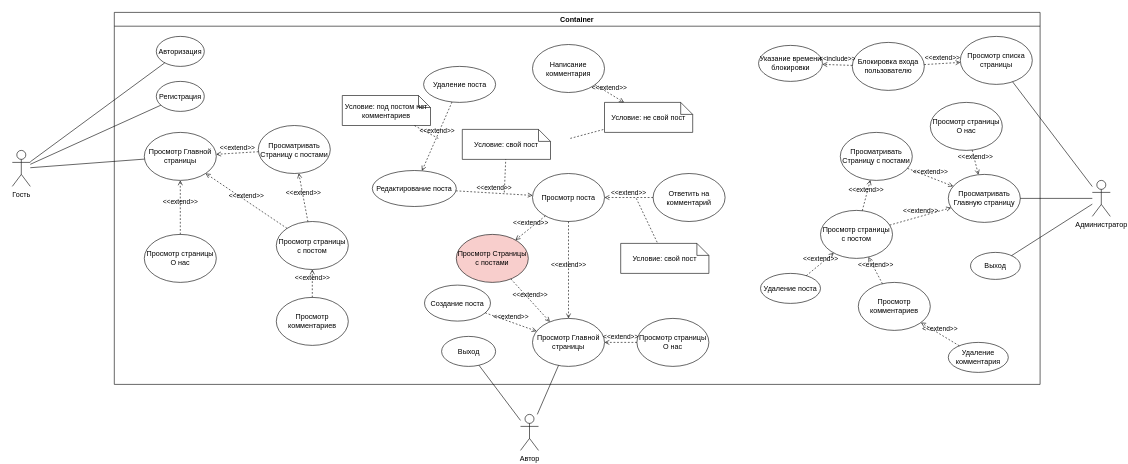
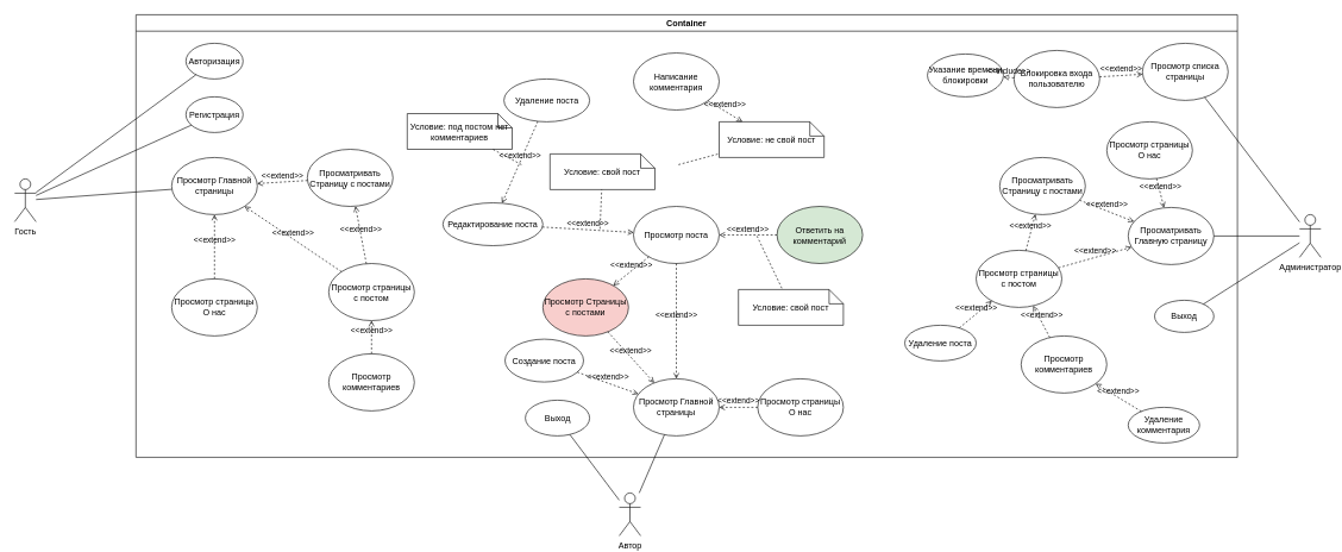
- <mxCell id="36" value="Указание времени блокировки" style="ellipse;whiteSpace=wrap;html=1;" vertex="1" parent="2"><mxGeometry x="1073.75" y="55.0" width="106.5" height="60" as="geometry" /></mxCell>
+ <mxCell id="36" value="Указание времени блокировки" style="ellipse;whiteSpace=wrap;html=1;" vertex="1" parent="2"><mxGeometry x="1108.75" y="55.0" width="106.5" height="60" as="geometry" /></mxCell>
- <mxCell id="15" value="Ответить на комментарий" style="ellipse;whiteSpace=wrap;html=1;" vertex="1" parent="2"><mxGeometry x="898" y="268.52" width="120" height="80" as="geometry" /></mxCell>
+ <mxCell id="15" value="Ответить на комментарий" style="ellipse;whiteSpace=wrap;html=1;fillColor=#d5e8d4;" vertex="1" parent="2"><mxGeometry x="898" y="268.52" width="120" height="80" as="geometry" /></mxCell>
